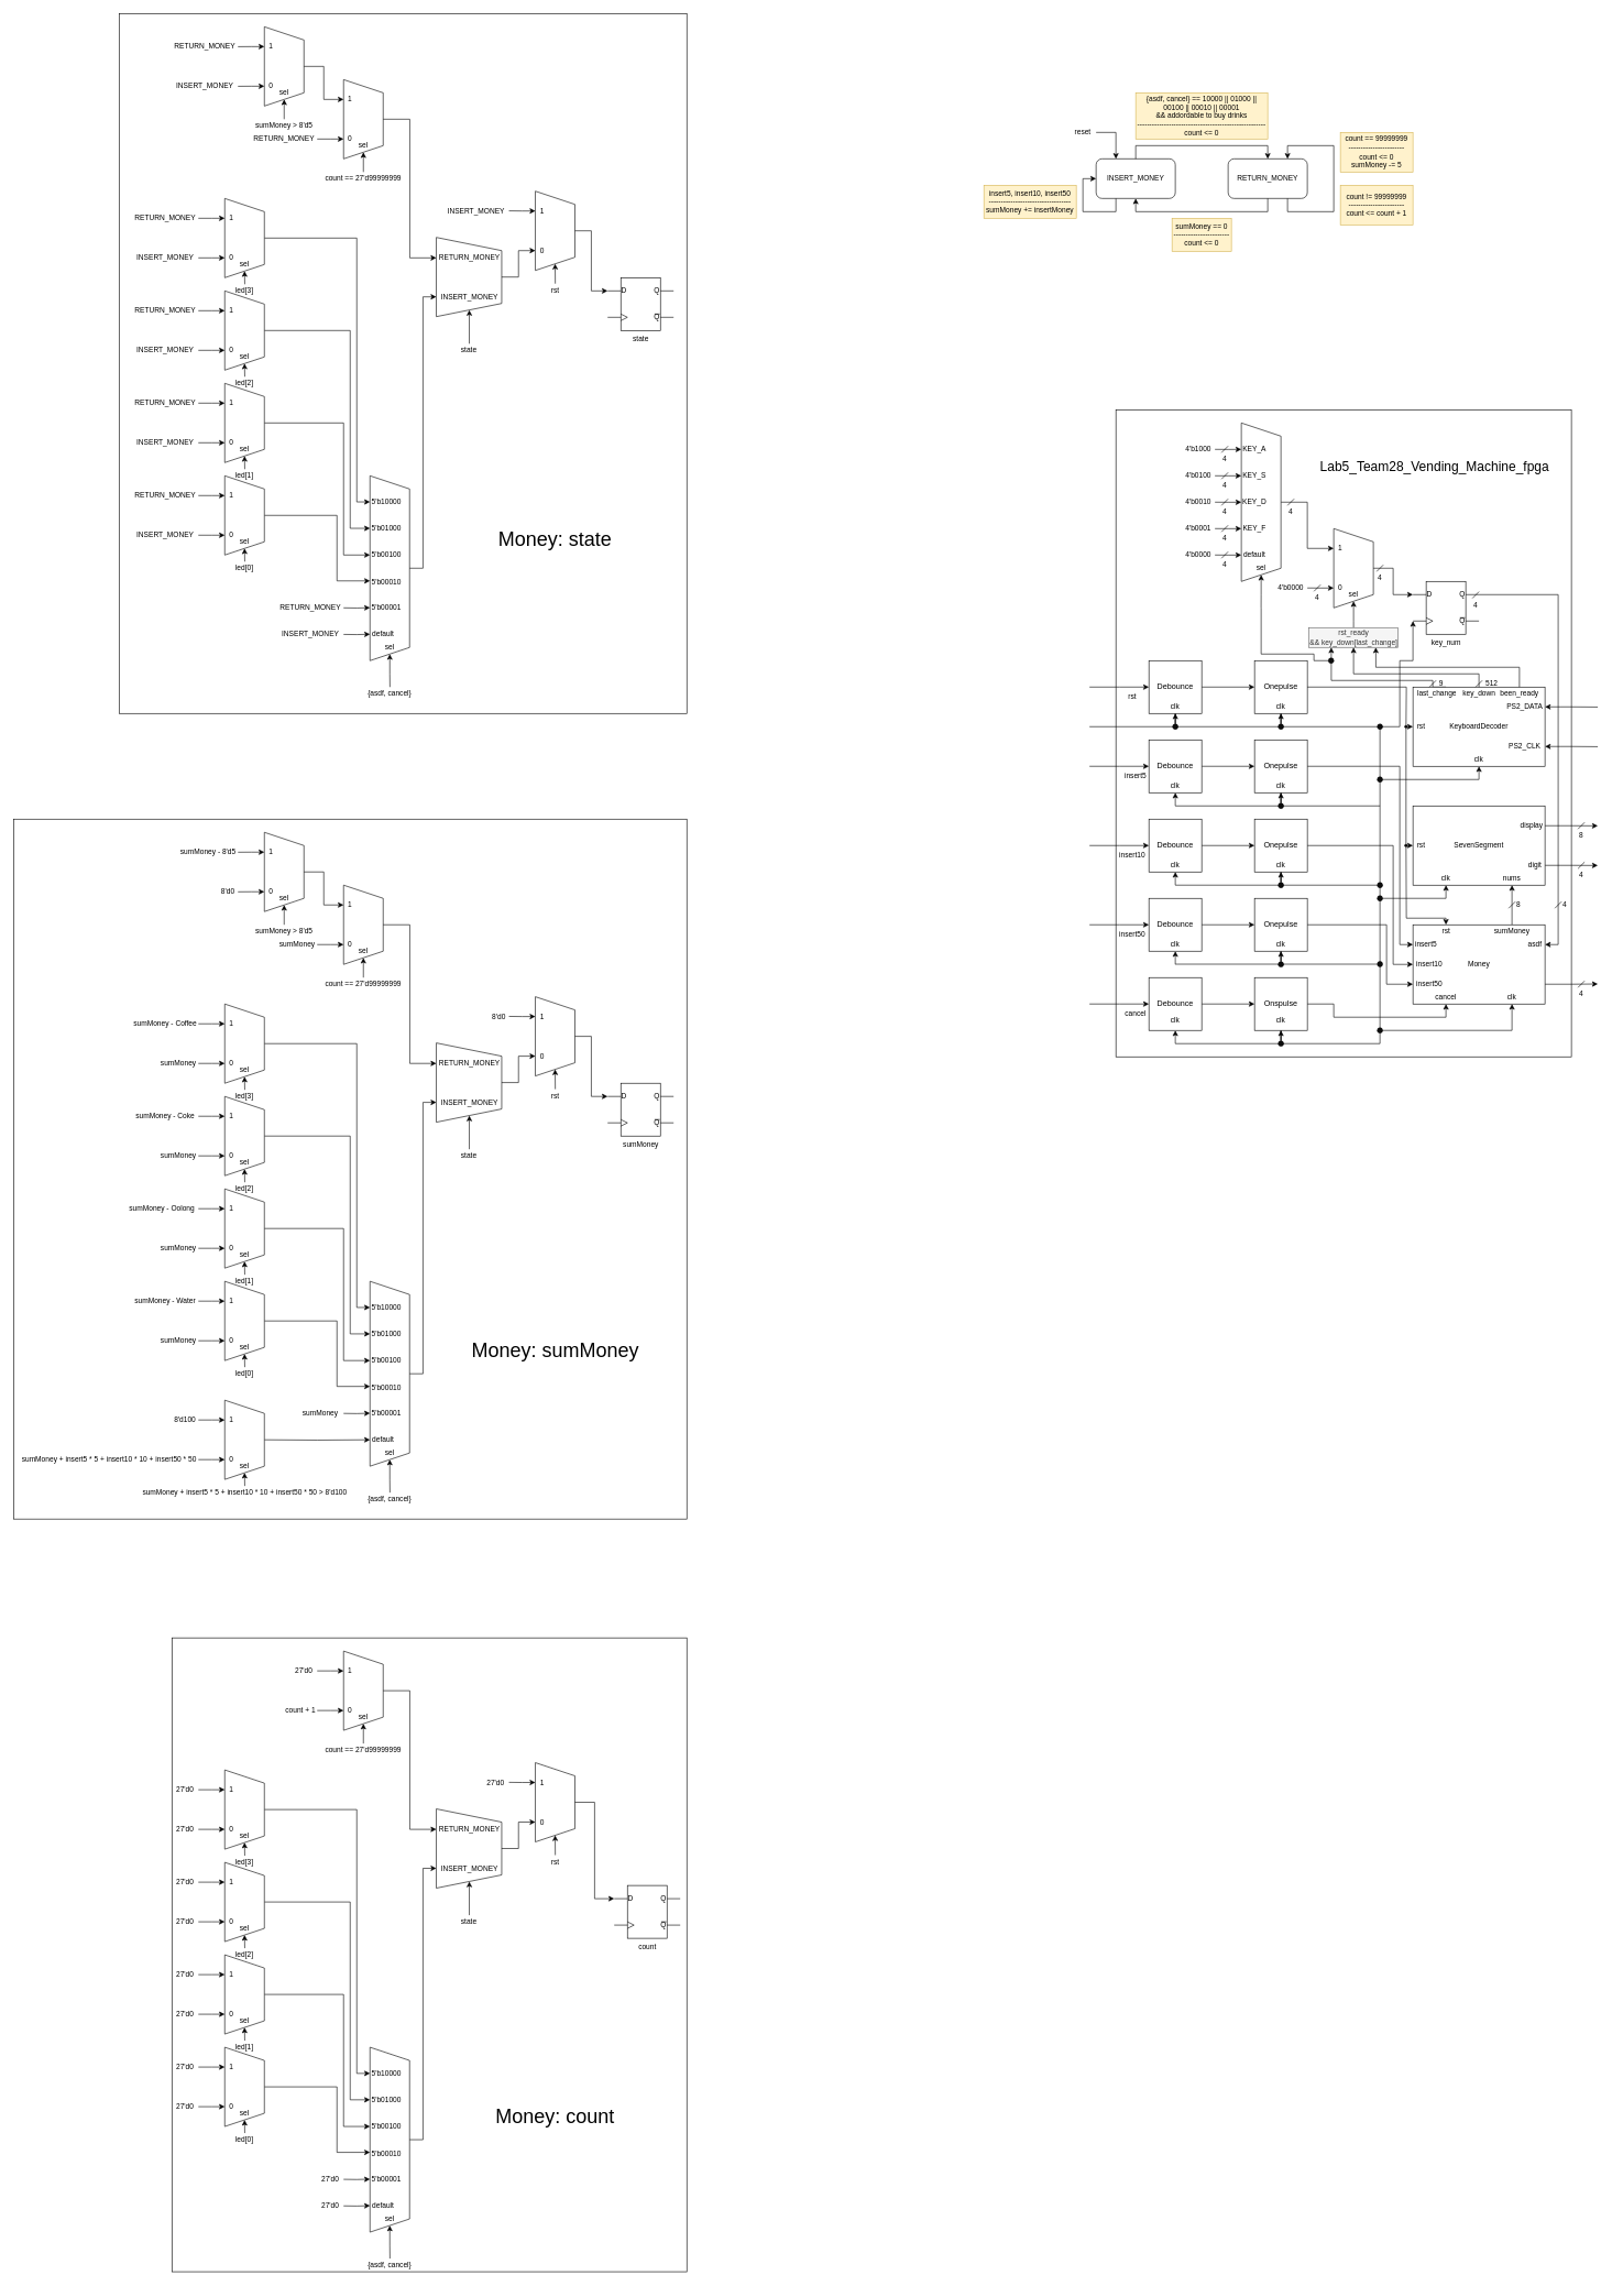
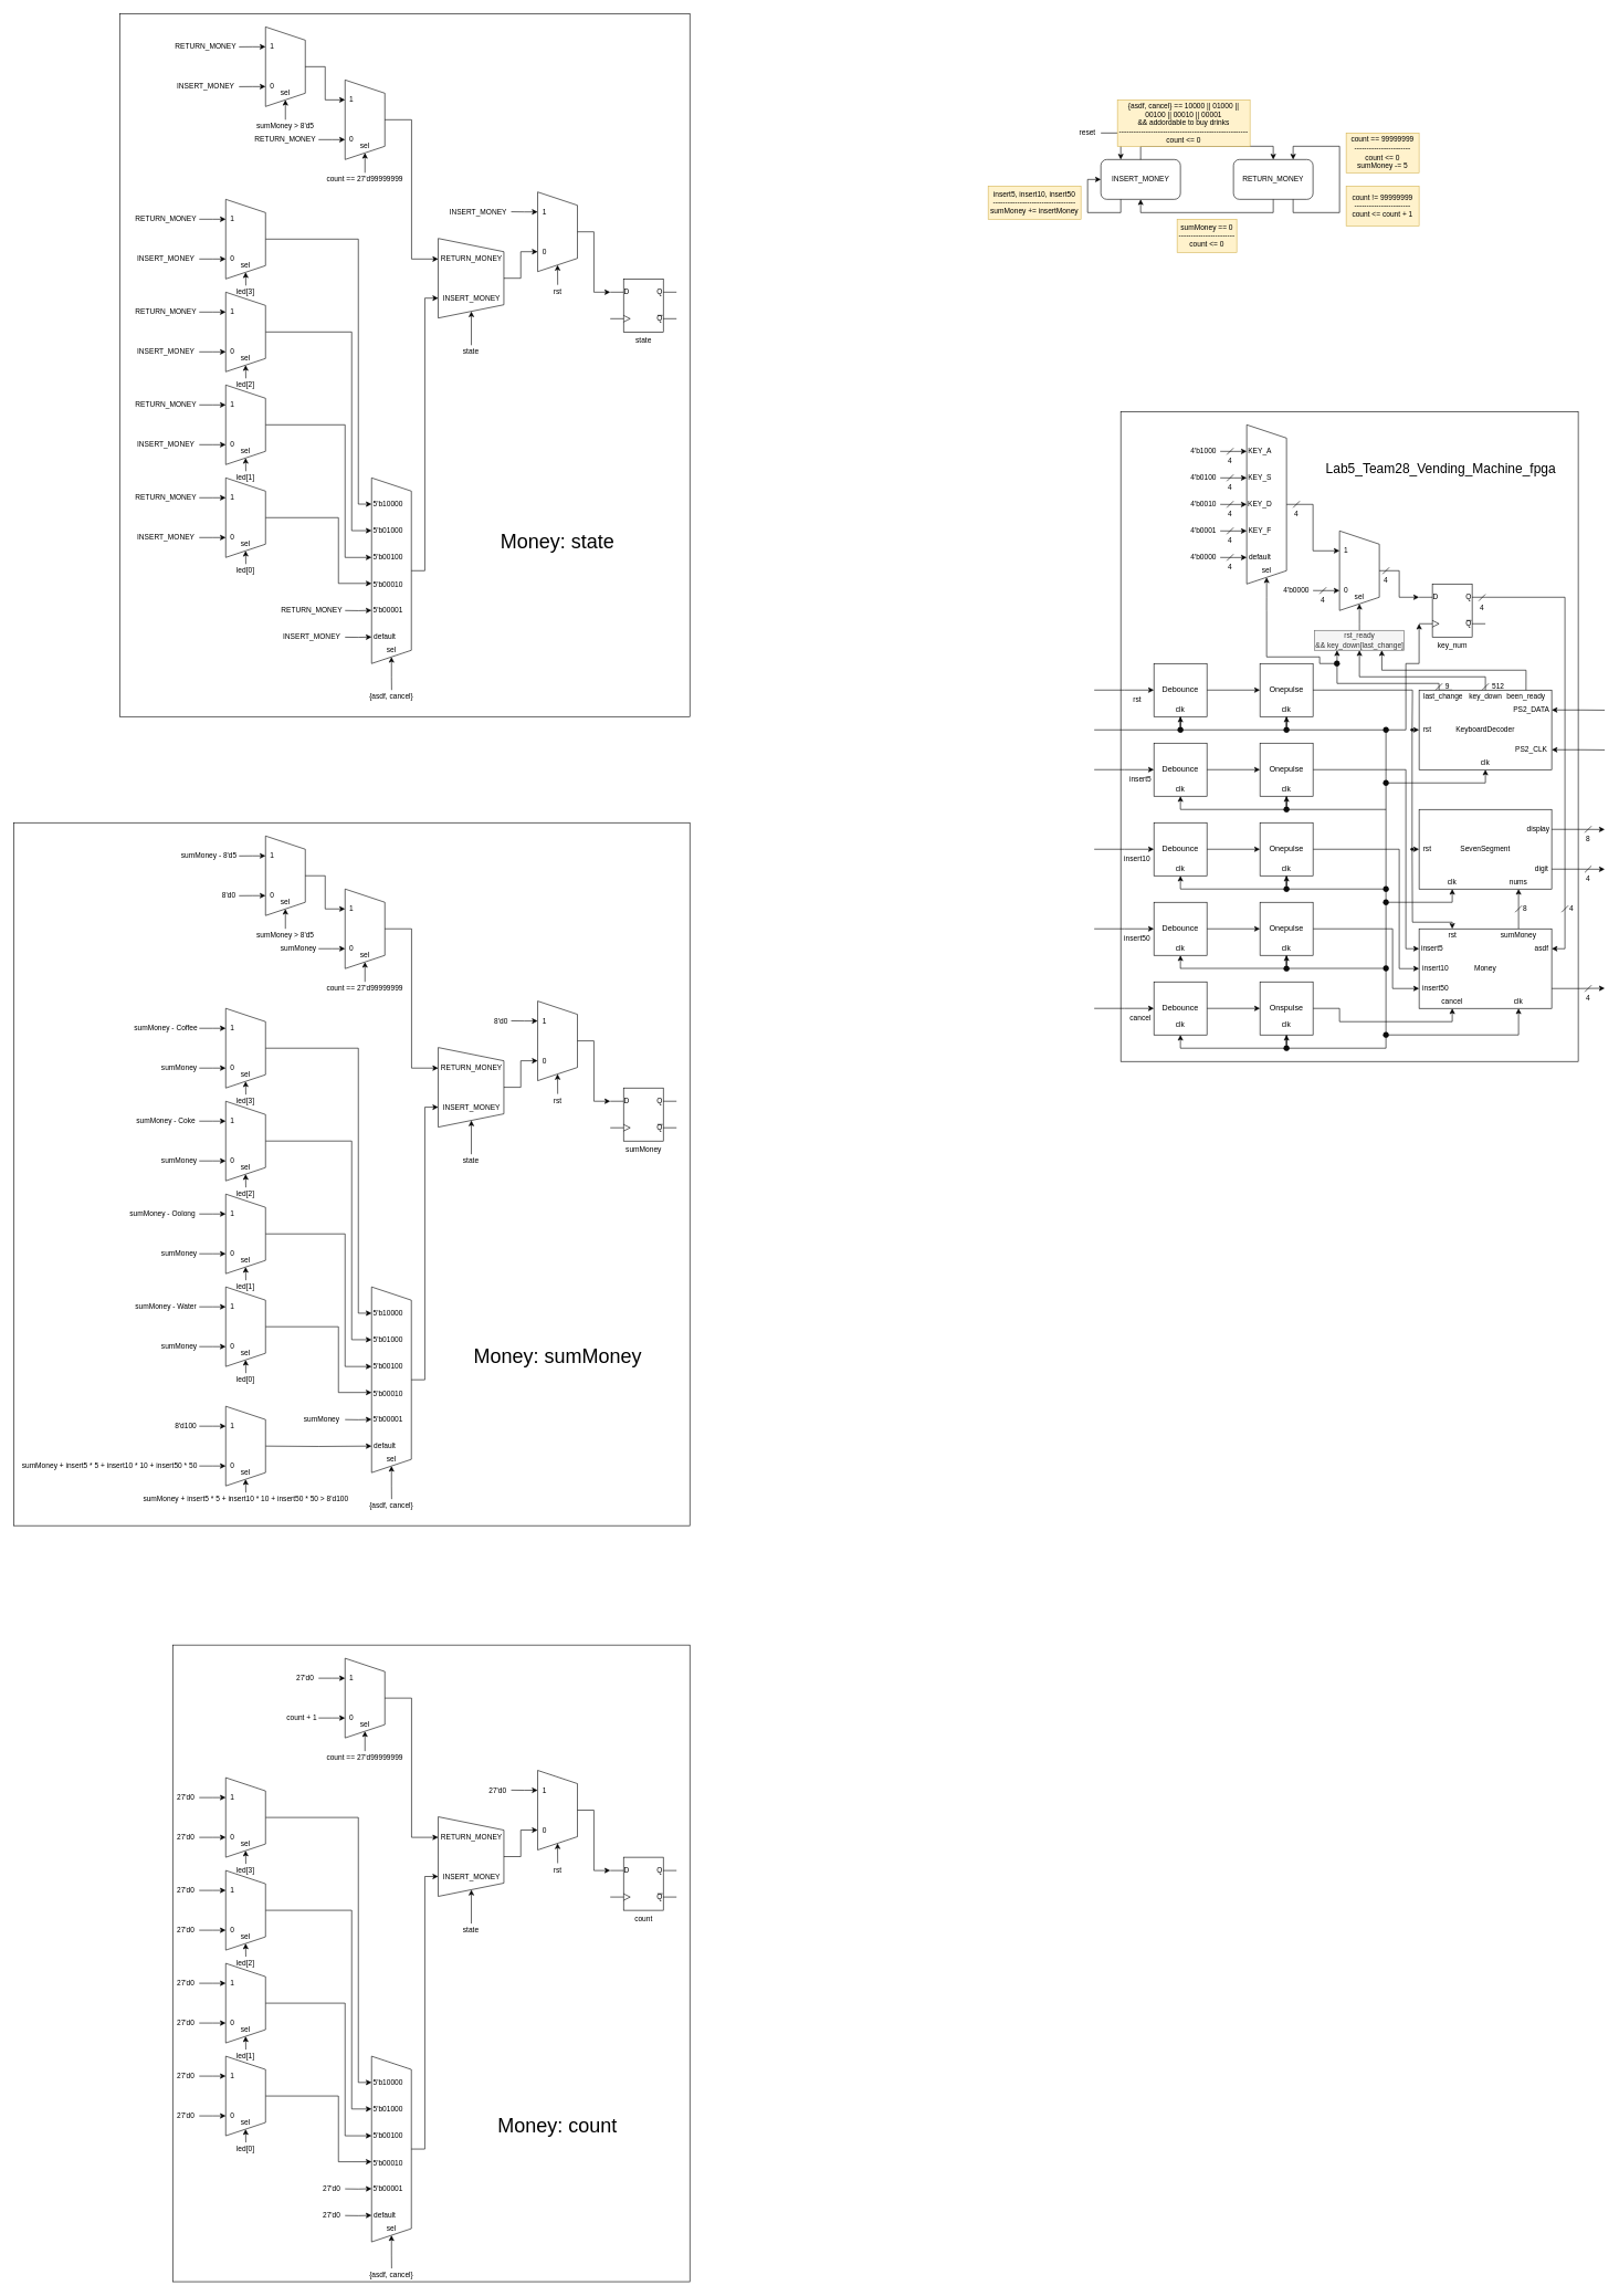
- <mxCell id="477" value="{asdf, cancel} == 10000 || 01000 || 00100 || 00010 || 00001&lt;br&gt;&amp;amp;&amp;amp; addordable to buy drinks&lt;br&gt;-----------------------------------------------------&lt;br&gt;count &amp;lt;= 0" style="text;html=1;strokeColor=#d6b656;fillColor=#fff2cc;align=center;verticalAlign=middle;whiteSpace=wrap;rounded=0;fontSize=11;fontFamily=Helvetica;" parent="472" vertex="1"><mxGeometry x="230" width="200" height="70" as="geometry" /></mxCell>
+ <mxCell id="477" value="{asdf, cancel} == 10000 || 01000 || 00100 || 00010 || 00001&lt;br&gt;&amp;amp;&amp;amp; addordable to buy drinks&lt;br&gt;-----------------------------------------------------&lt;br&gt;count &amp;lt;= 0" style="text;html=1;strokeColor=#d6b656;fillColor=#fff2cc;align=center;verticalAlign=middle;whiteSpace=wrap;rounded=0;fontSize=11;fontFamily=Helvetica;" parent="472" vertex="1"><mxGeometry x="195" y="10" width="200" height="70" as="geometry" /></mxCell>
- <mxCell id="390" value="count" style="verticalLabelPosition=bottom;shadow=0;dashed=0;align=center;html=1;verticalAlign=top;shape=mxgraph.electrical.logic_gates.d_type_flip-flop;strokeColor=default;fontFamily=Helvetica;fontSize=11;fontColor=default;fillColor=#ffffff;container=0;" parent="384" vertex="1"><mxGeometry x="670" y="375" width="100" height="80" as="geometry" /></mxCell>
+ <mxCell id="390" value="count" style="verticalLabelPosition=bottom;shadow=0;dashed=0;align=center;html=1;verticalAlign=top;shape=mxgraph.electrical.logic_gates.d_type_flip-flop;strokeColor=default;fontFamily=Helvetica;fontSize=11;fontColor=default;fillColor=#ffffff;container=0;" parent="384" vertex="1"><mxGeometry x="660" y="320" width="100" height="80" as="geometry" /></mxCell>
